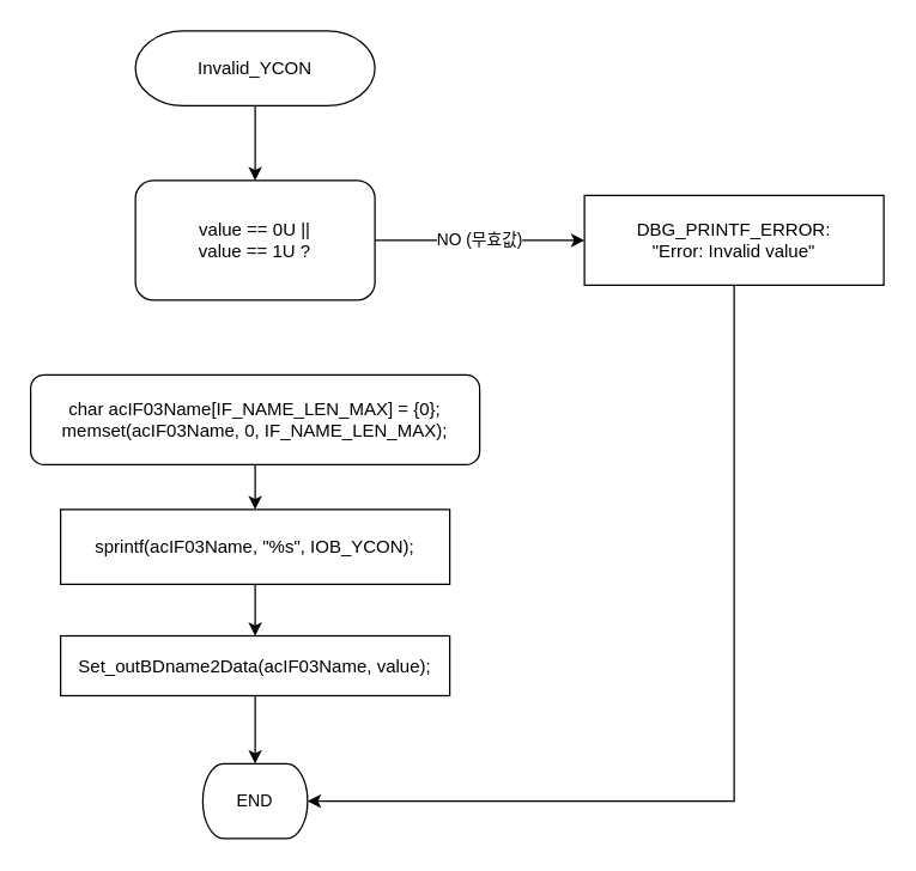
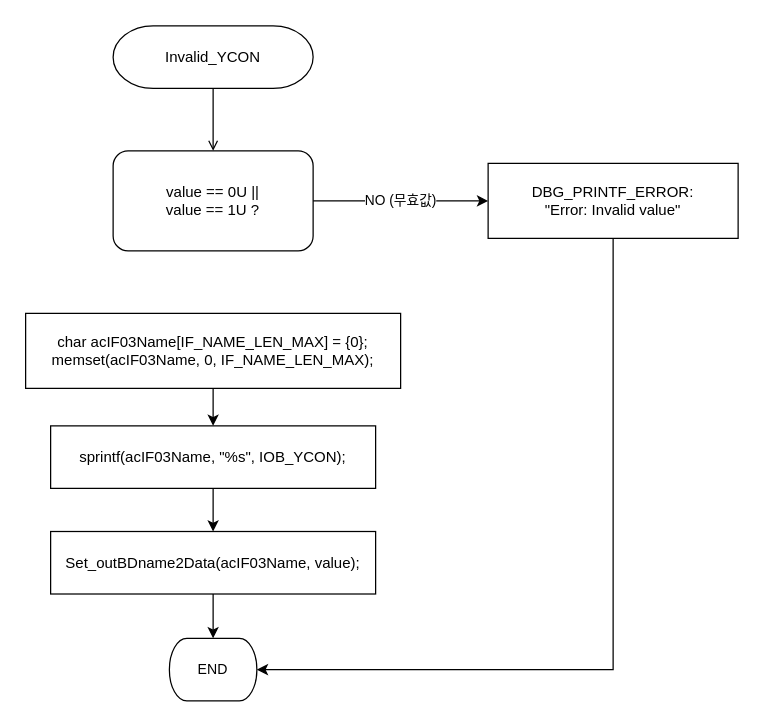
- <mxCell id="7" value="" style="endArrow=classic;html=1;rounded=0;exitX=0.5;exitY=1;exitDx=0;exitDy=0;entryX=0.5;entryY=0;entryDx=0;entryDy=0;exitPerimeter=0;" edge="1" parent="1" source="13" target="2"><mxGeometry width="50" height="50" relative="1" as="geometry"><mxPoint x="170" y="80" as="sourcePoint" /><mxPoint x="170" y="120" as="targetPoint" /></mxGeometry></mxCell>
+ <mxCell id="7" value="" style="endArrow=open;html=1;rounded=0;exitX=0.5;exitY=1;exitDx=0;exitDy=0;entryX=0.5;entryY=0;entryDx=0;entryDy=0;exitPerimeter=0;" edge="1" parent="1" source="13" target="2"><mxGeometry width="50" height="50" relative="1" as="geometry"><mxPoint x="170" y="80" as="sourcePoint" /><mxPoint x="170" y="120" as="targetPoint" /></mxGeometry></mxCell>
- <mxCell id="3" value="char acIF03Name[IF_NAME_LEN_MAX] = {0};&lt;br&gt;memset(acIF03Name, 0, IF_NAME_LEN_MAX);" style="whiteSpace=wrap;html=1;strokeWidth=1;fontStyle=0;fillColor=none;strokeColor=#000000;rounded=1;" vertex="1" parent="1"><mxGeometry x="20" y="250" width="300" height="60" as="geometry" /></mxCell>
+ <mxCell id="3" value="char acIF03Name[IF_NAME_LEN_MAX] = {0};&lt;br&gt;memset(acIF03Name, 0, IF_NAME_LEN_MAX);" style="rounded=0;whiteSpace=wrap;html=1;strokeWidth=1;fontStyle=0;fillColor=none;strokeColor=#000000;" vertex="1" parent="1"><mxGeometry x="20" y="250" width="300" height="60" as="geometry" /></mxCell>
- <mxCell id="5" value="Set_outBDname2Data(acIF03Name, value);" style="rounded=0;whiteSpace=wrap;html=1;strokeWidth=1;fontStyle=0;fillColor=none;strokeColor=#000000;" vertex="1" parent="1"><mxGeometry x="40" y="424.5" width="260" height="40" as="geometry" /></mxCell>
+ <mxCell id="5" value="Set_outBDname2Data(acIF03Name, value);" style="rounded=0;whiteSpace=wrap;html=1;strokeWidth=1;fontStyle=0;fillColor=none;strokeColor=#000000;" vertex="1" parent="1"><mxGeometry x="40" y="424.5" width="260" height="50" as="geometry" /></mxCell>
